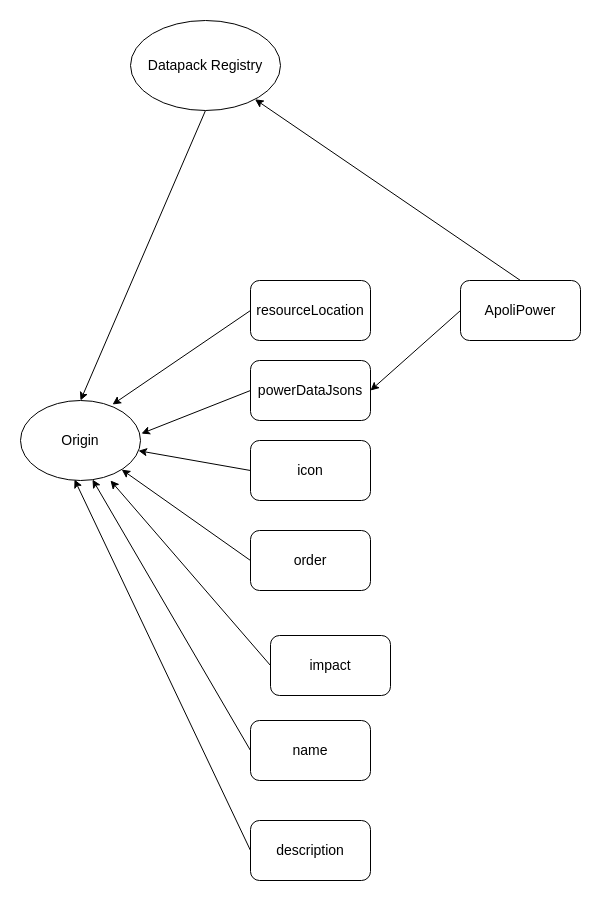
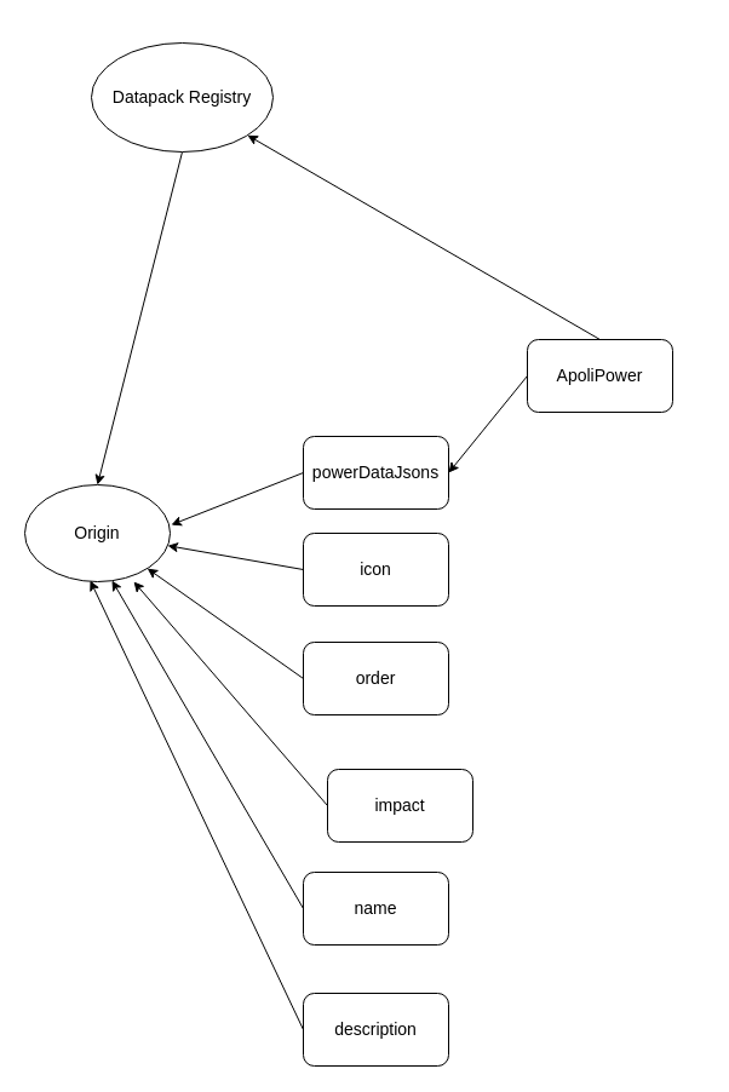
- <mxCell id="3" value="&lt;font style=&quot;font-size: 14px;&quot;&gt;Datapack Registry&lt;/font&gt;" style="ellipse;whiteSpace=wrap;html=1;" parent="1" vertex="1"><mxGeometry x="130" y="20" width="150" height="90" as="geometry" /></mxCell>
+ <mxCell id="3" value="&lt;font style=&quot;font-size: 14px;&quot;&gt;Datapack Registry&lt;/font&gt;" style="ellipse;whiteSpace=wrap;html=1;" parent="1" vertex="1"><mxGeometry x="75" y="35" width="150" height="90" as="geometry" /></mxCell>
- <mxCell id="6" value="resourceLocation" style="rounded=1;whiteSpace=wrap;html=1;fontSize=14;" vertex="1" parent="1"><mxGeometry x="250" y="280" width="120" height="60" as="geometry" /></mxCell>
- <mxCell id="21" value="ApoliPower" style="rounded=1;whiteSpace=wrap;html=1;fontSize=14;" vertex="1" parent="1"><mxGeometry x="460" y="280" width="120" height="60" as="geometry" /></mxCell>
+ <mxCell id="21" value="ApoliPower" style="rounded=1;whiteSpace=wrap;html=1;fontSize=14;" vertex="1" parent="1"><mxGeometry x="435" y="280" width="120" height="60" as="geometry" /></mxCell>
- <mxCell id="5" style="edgeStyle=none;html=1;exitX=0;exitY=0.5;exitDx=0;exitDy=0;entryX=0.767;entryY=0.05;entryDx=0;entryDy=0;entryPerimeter=0;fontSize=14;" edge="1" parent="1" source="6" target="4"><mxGeometry relative="1" as="geometry" /></mxCell>
